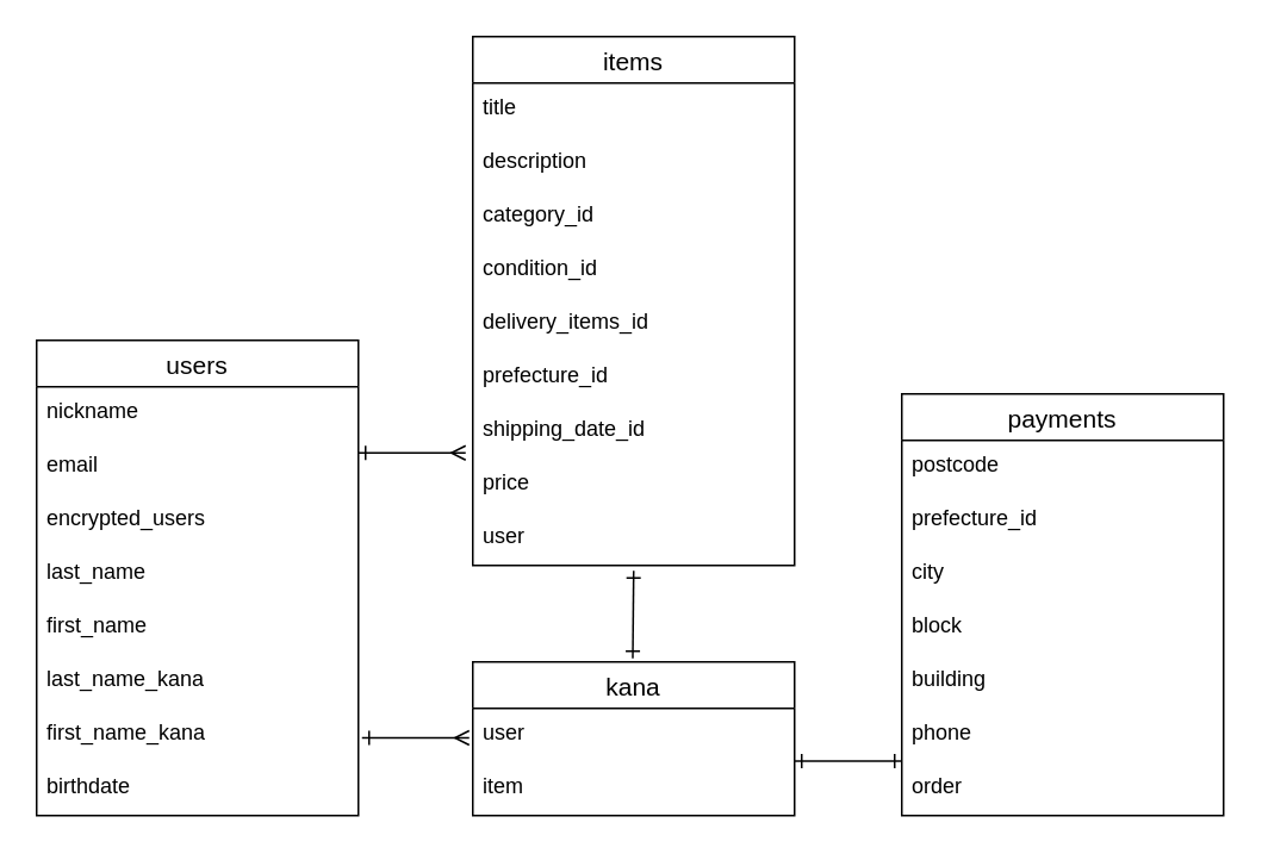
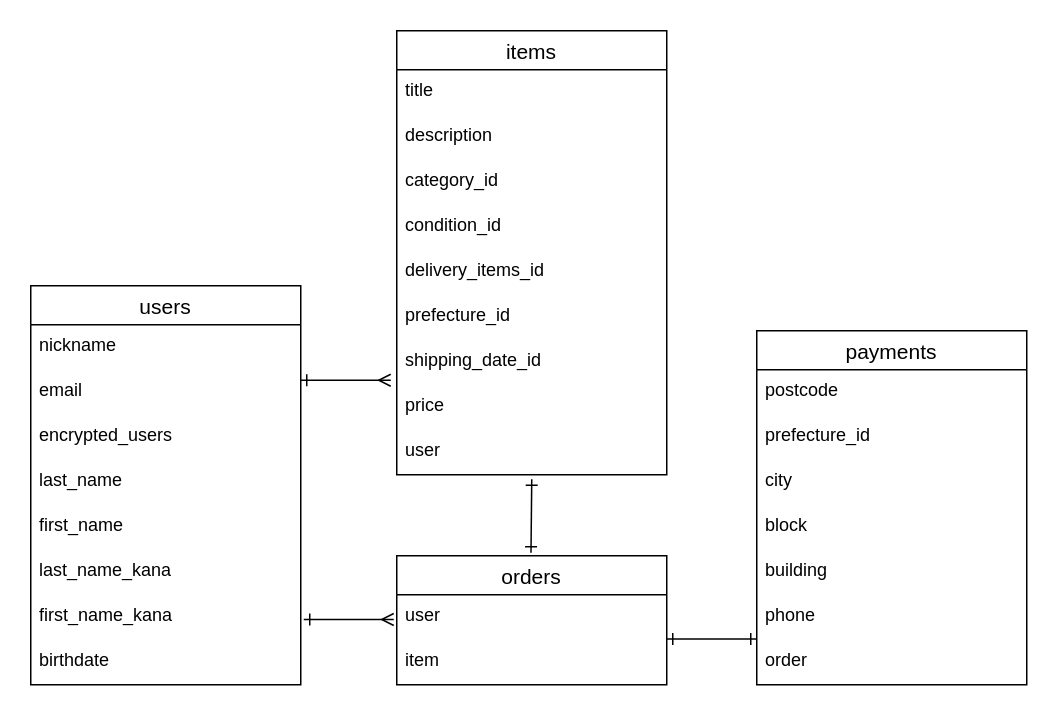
- <mxCell id="22" value="kana" style="swimlane;fontStyle=0;childLayout=stackLayout;horizontal=1;startSize=26;horizontalStack=0;resizeParent=1;resizeParentMax=0;resizeLast=0;collapsible=1;marginBottom=0;align=center;fontSize=14;" vertex="1" parent="1"><mxGeometry x="264" y="370" width="180" height="86" as="geometry"><mxRectangle x="40" y="90" width="70" height="30" as="alternateBounds" /></mxGeometry></mxCell>
+ <mxCell id="22" value="orders" style="swimlane;fontStyle=0;childLayout=stackLayout;horizontal=1;startSize=26;horizontalStack=0;resizeParent=1;resizeParentMax=0;resizeLast=0;collapsible=1;marginBottom=0;align=center;fontSize=14;" vertex="1" parent="1"><mxGeometry x="264" y="370" width="180" height="86" as="geometry"><mxRectangle x="40" y="90" width="70" height="30" as="alternateBounds" /></mxGeometry></mxCell>
